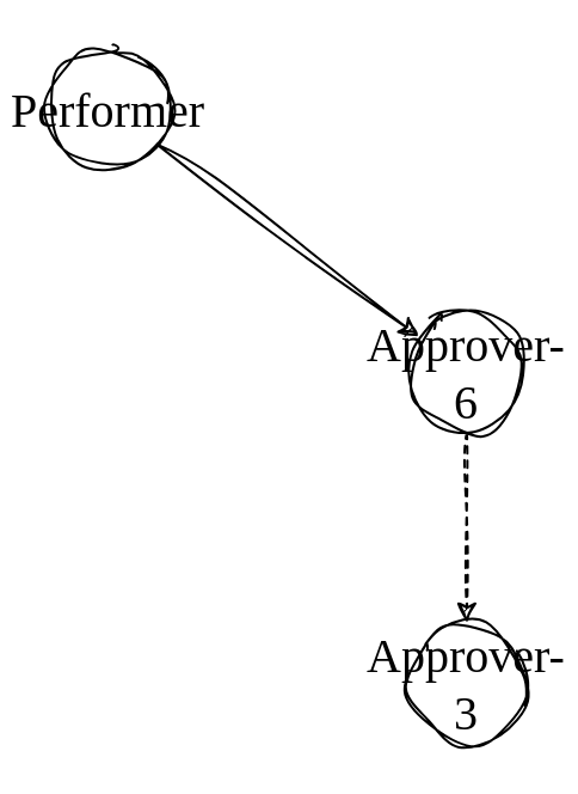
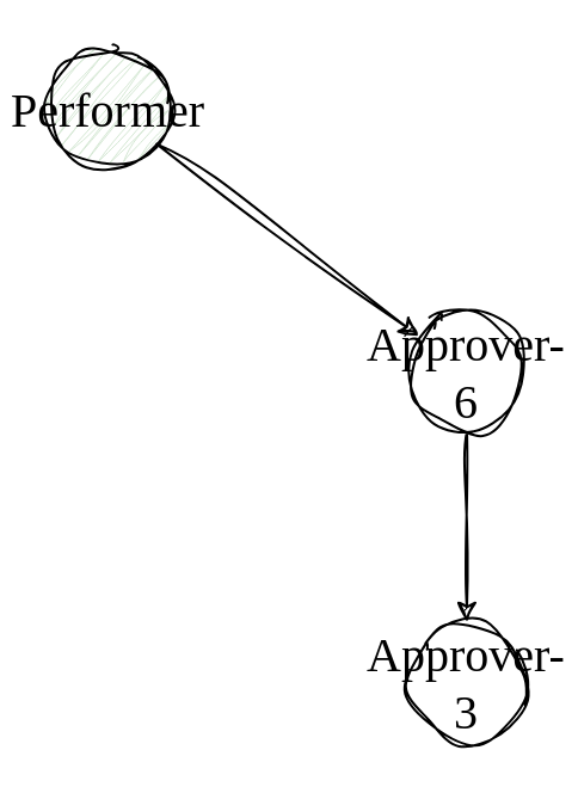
- <mxCell id="3" value="Performer" style="ellipse;whiteSpace=wrap;html=1;sketch=1;hachureGap=4;jiggle=2;curveFitting=1;fontFamily=Architects Daughter;fontSource=https%3A%2F%2Ffonts.googleapis.com%2Fcss%3Ffamily%3DArchitects%2BDaughter;fontSize=20;" vertex="1" parent="1"><mxGeometry x="20" y="20" width="50" height="50" as="geometry" /></mxCell>
+ <mxCell id="3" value="Performer" style="ellipse;whiteSpace=wrap;html=1;sketch=1;hachureGap=4;jiggle=2;curveFitting=1;fontFamily=Architects Daughter;fontSource=https%3A%2F%2Ffonts.googleapis.com%2Fcss%3Ffamily%3DArchitects%2BDaughter;fontSize=20;fillColor=#d5e8d4;" vertex="1" parent="1"><mxGeometry x="20" y="20" width="50" height="50" as="geometry" /></mxCell>
- <mxCell id="4" style="edgeStyle=orthogonalEdgeStyle;rounded=0;sketch=1;hachureGap=4;jiggle=2;curveFitting=1;orthogonalLoop=1;jettySize=auto;html=1;fontFamily=Architects Daughter;fontSource=https%3A%2F%2Ffonts.googleapis.com%2Fcss%3Ffamily%3DArchitects%2BDaughter;fontSize=16;dashed=1;" edge="1" parent="1" source="5" target="6"><mxGeometry relative="1" as="geometry" /></mxCell>
+ <mxCell id="4" style="edgeStyle=orthogonalEdgeStyle;rounded=0;sketch=1;hachureGap=4;jiggle=2;curveFitting=1;orthogonalLoop=1;jettySize=auto;html=1;fontFamily=Architects Daughter;fontSource=https%3A%2F%2Ffonts.googleapis.com%2Fcss%3Ffamily%3DArchitects%2BDaughter;fontSize=16;" edge="1" parent="1" source="5" target="6"><mxGeometry relative="1" as="geometry" /></mxCell>
